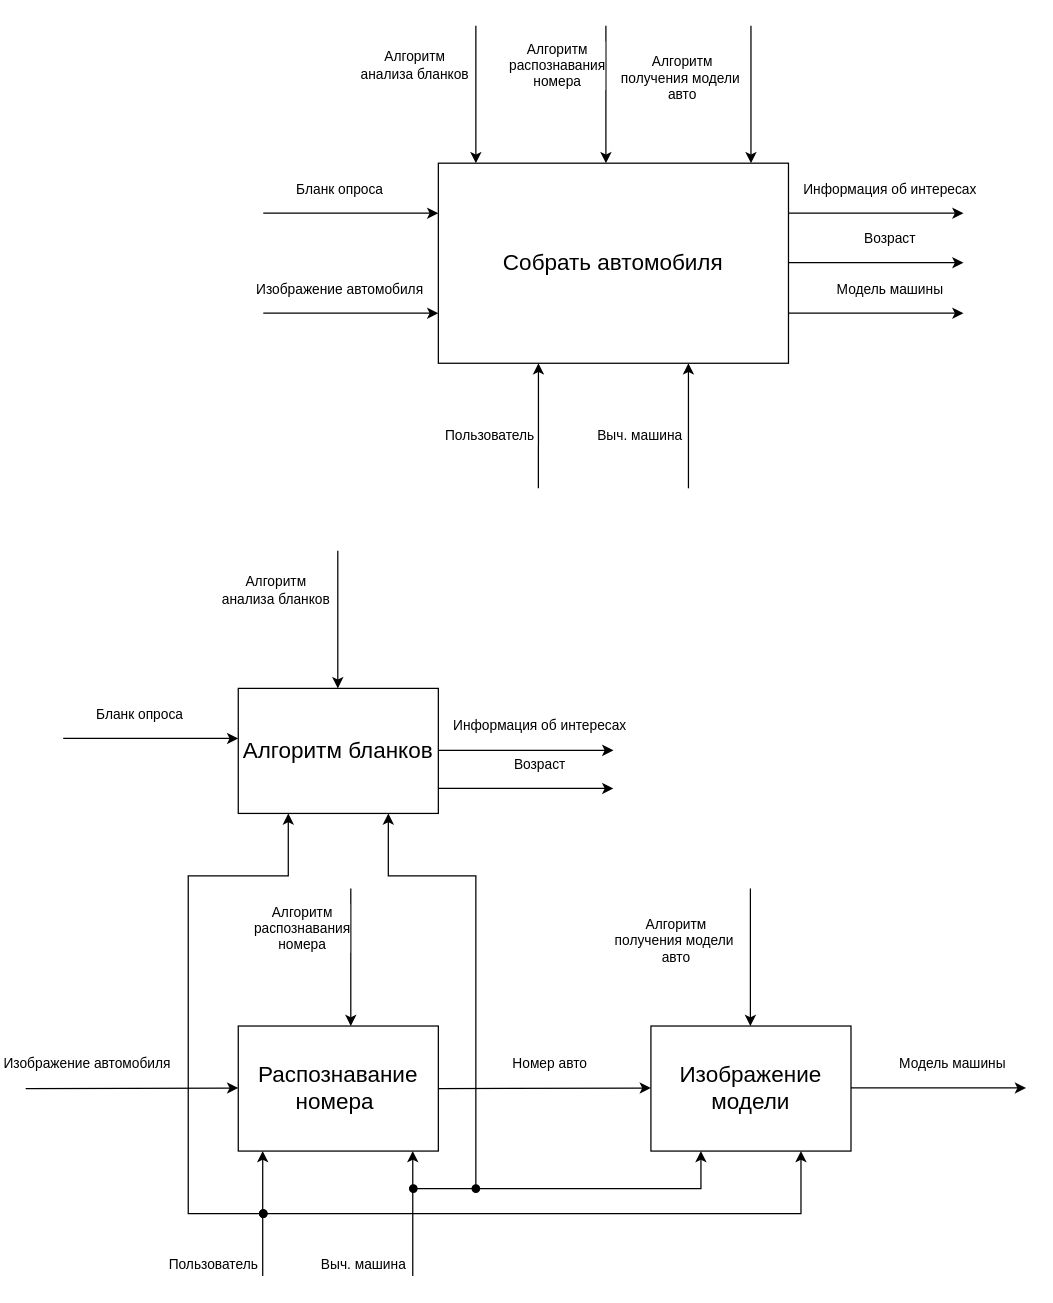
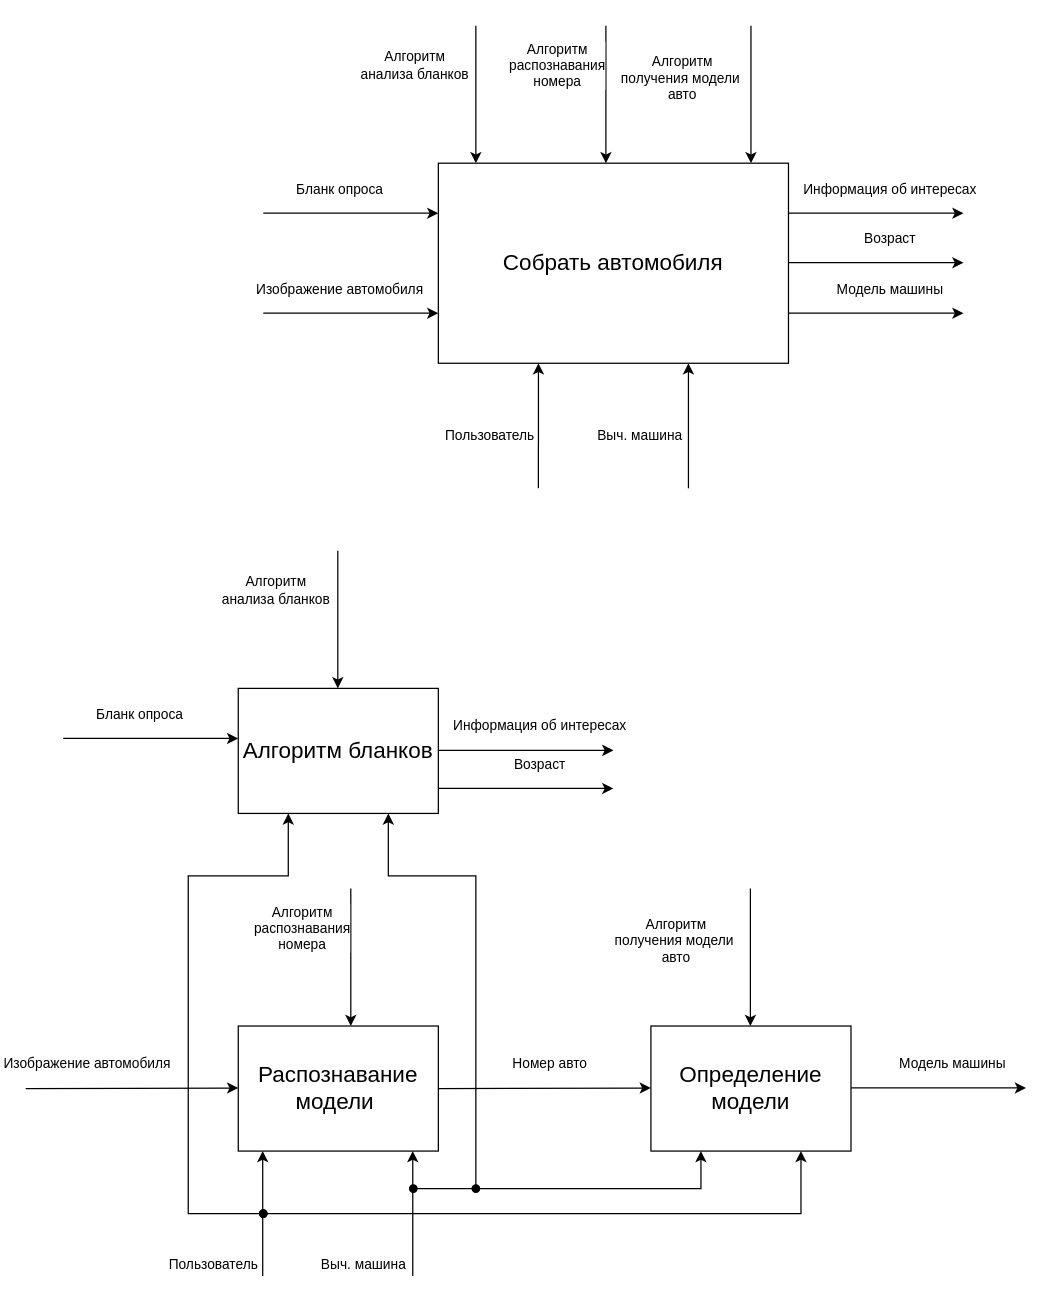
- <mxCell id="32" value="&lt;font style=&quot;font-size: 18px;&quot;&gt;Распознавание&lt;/font&gt;&lt;div&gt;&lt;font style=&quot;font-size: 18px;&quot;&gt;номера&amp;nbsp;&lt;/font&gt;&lt;/div&gt;" style="rounded=0;whiteSpace=wrap;html=1;" vertex="1" parent="1"><mxGeometry x="190" y="820" width="160" height="100" as="geometry" /></mxCell>
+ <mxCell id="32" value="&lt;font style=&quot;font-size: 18px;&quot;&gt;Распознавание&lt;/font&gt;&lt;div&gt;&lt;font style=&quot;font-size: 18px;&quot;&gt;модели&amp;nbsp;&lt;/font&gt;&lt;/div&gt;" style="rounded=0;whiteSpace=wrap;html=1;" vertex="1" parent="1"><mxGeometry x="190" y="820" width="160" height="100" as="geometry" /></mxCell>
- <mxCell id="41" value="&lt;span style=&quot;font-size: 18px;&quot;&gt;Изображение модели&lt;/span&gt;" style="rounded=0;whiteSpace=wrap;html=1;" vertex="1" parent="1"><mxGeometry x="520" y="820" width="160" height="100" as="geometry" /></mxCell>
+ <mxCell id="41" value="&lt;span style=&quot;font-size: 18px;&quot;&gt;Определение модели&lt;/span&gt;" style="rounded=0;whiteSpace=wrap;html=1;" vertex="1" parent="1"><mxGeometry x="520" y="820" width="160" height="100" as="geometry" /></mxCell>
